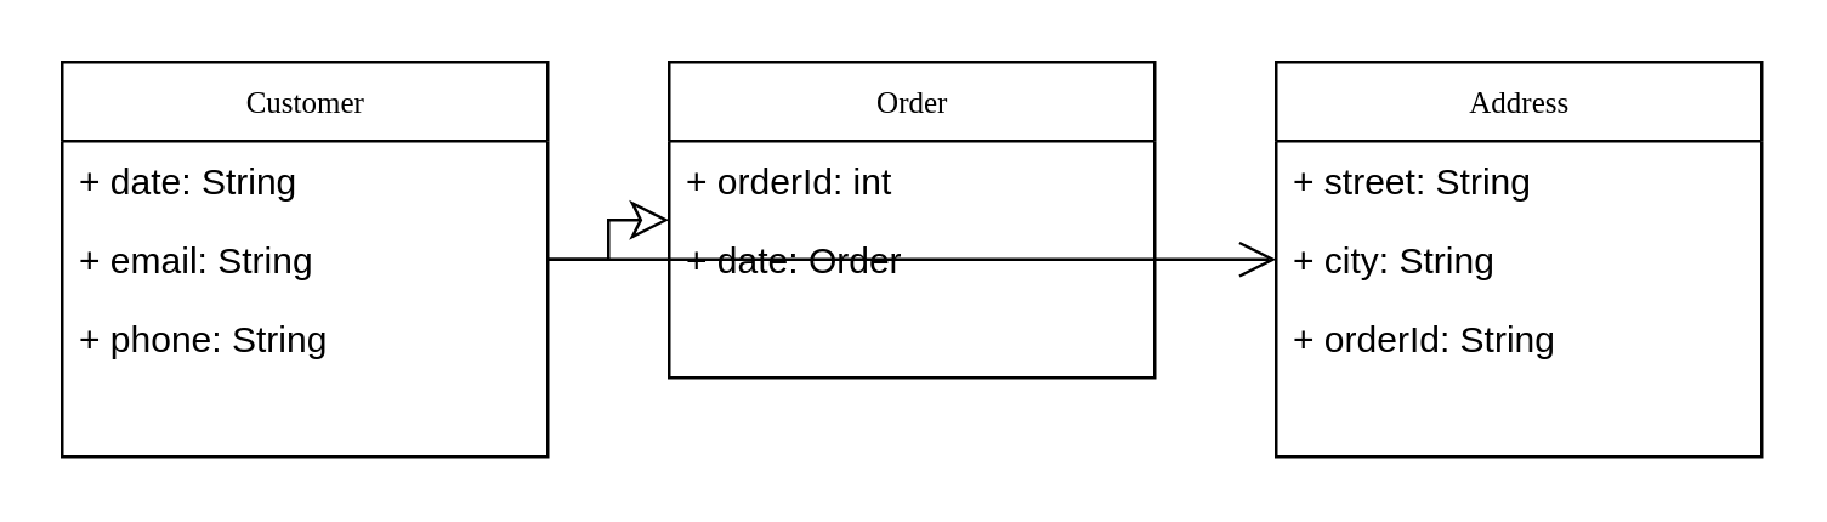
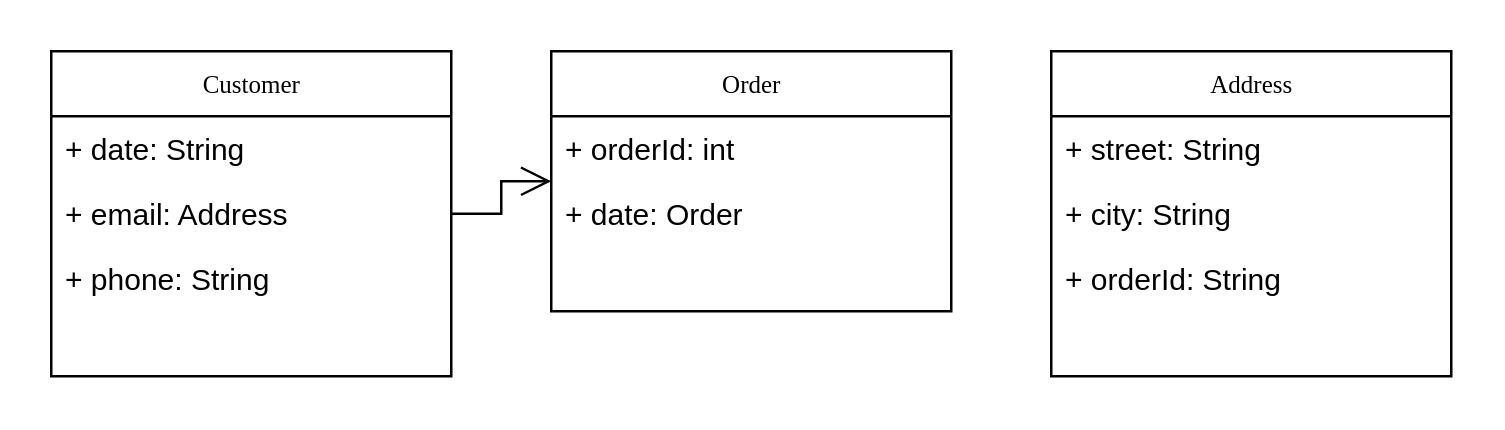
- <mxCell id="9" style="edgeStyle=orthogonalEdgeStyle;rounded=0;html=1;dashed=0;labelBackgroundColor=none;startFill=0;endArrow=classic;endFill=0;endSize=10;fontFamily=Verdana;fontSize=10;" parent="1" source="2" target="6" edge="1"><mxGeometry relative="1" as="geometry" /></mxCell>
+ <mxCell id="9" style="edgeStyle=orthogonalEdgeStyle;rounded=0;html=1;dashed=0;labelBackgroundColor=none;startFill=0;endArrow=open;endFill=0;endSize=10;fontFamily=Verdana;fontSize=10;" parent="1" source="2" target="6" edge="1"><mxGeometry relative="1" as="geometry" /></mxCell>
- <mxCell id="14" style="edgeStyle=orthogonalEdgeStyle;rounded=0;html=1;dashed=0;labelBackgroundColor=none;startFill=0;endArrow=open;endFill=0;endSize=10;fontFamily=Verdana;fontSize=10;" parent="1" source="2" target="10" edge="1"><mxGeometry relative="1" as="geometry" /></mxCell>
- <mxCell id="4" value="+ email: String" style="text;html=1;strokeColor=none;fillColor=none;align=left;verticalAlign=top;spacingLeft=4;spacingRight=4;whiteSpace=wrap;overflow=hidden;rotatable=0;" parent="2" vertex="1"><mxGeometry y="52" width="160" height="26" as="geometry" /></mxCell>
+ <mxCell id="4" value="+ email: Address" style="text;html=1;strokeColor=none;fillColor=none;align=left;verticalAlign=top;spacingLeft=4;spacingRight=4;whiteSpace=wrap;overflow=hidden;rotatable=0;" parent="2" vertex="1"><mxGeometry y="52" width="160" height="26" as="geometry" /></mxCell>
